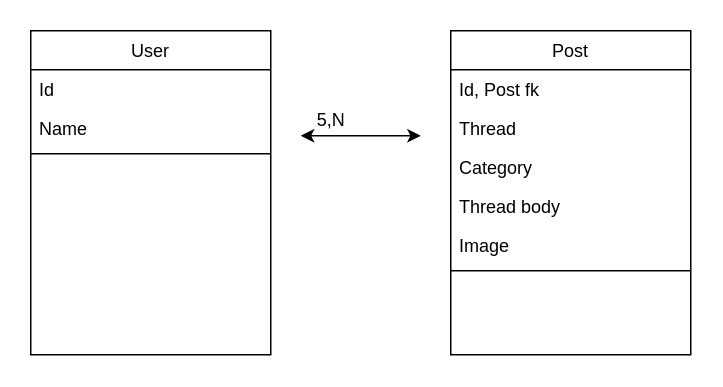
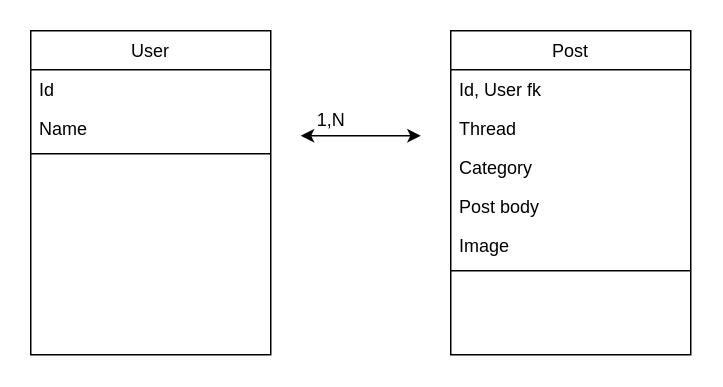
- <mxCell id="7" value="Id, Post fk&#10;&#10;" style="text;align=left;verticalAlign=top;spacingLeft=4;spacingRight=4;overflow=hidden;rotatable=0;points=[[0,0.5],[1,0.5]];portConstraint=eastwest;" vertex="1" parent="6"><mxGeometry y="26" width="160" height="26" as="geometry" /></mxCell>
+ <mxCell id="7" value="Id, User fk&#10;&#10;" style="text;align=left;verticalAlign=top;spacingLeft=4;spacingRight=4;overflow=hidden;rotatable=0;points=[[0,0.5],[1,0.5]];portConstraint=eastwest;" vertex="1" parent="6"><mxGeometry y="26" width="160" height="26" as="geometry" /></mxCell>
- <mxCell id="14" value="5,N" style="text;html=1;align=center;verticalAlign=middle;resizable=0;points=[];autosize=1;strokeColor=none;fillColor=none;" vertex="1" parent="1"><mxGeometry x="200" y="65" width="40" height="30" as="geometry" /></mxCell>
+ <mxCell id="14" value="1,N" style="text;html=1;align=center;verticalAlign=middle;resizable=0;points=[];autosize=1;strokeColor=none;fillColor=none;" vertex="1" parent="1"><mxGeometry x="200" y="65" width="40" height="30" as="geometry" /></mxCell>
- <mxCell id="10" value="Thread body" style="text;align=left;verticalAlign=top;spacingLeft=4;spacingRight=4;overflow=hidden;rotatable=0;points=[[0,0.5],[1,0.5]];portConstraint=eastwest;rounded=0;shadow=0;html=0;" vertex="1" parent="6"><mxGeometry y="104" width="160" height="26" as="geometry" /></mxCell>
+ <mxCell id="10" value="Post body" style="text;align=left;verticalAlign=top;spacingLeft=4;spacingRight=4;overflow=hidden;rotatable=0;points=[[0,0.5],[1,0.5]];portConstraint=eastwest;rounded=0;shadow=0;html=0;" vertex="1" parent="6"><mxGeometry y="104" width="160" height="26" as="geometry" /></mxCell>
